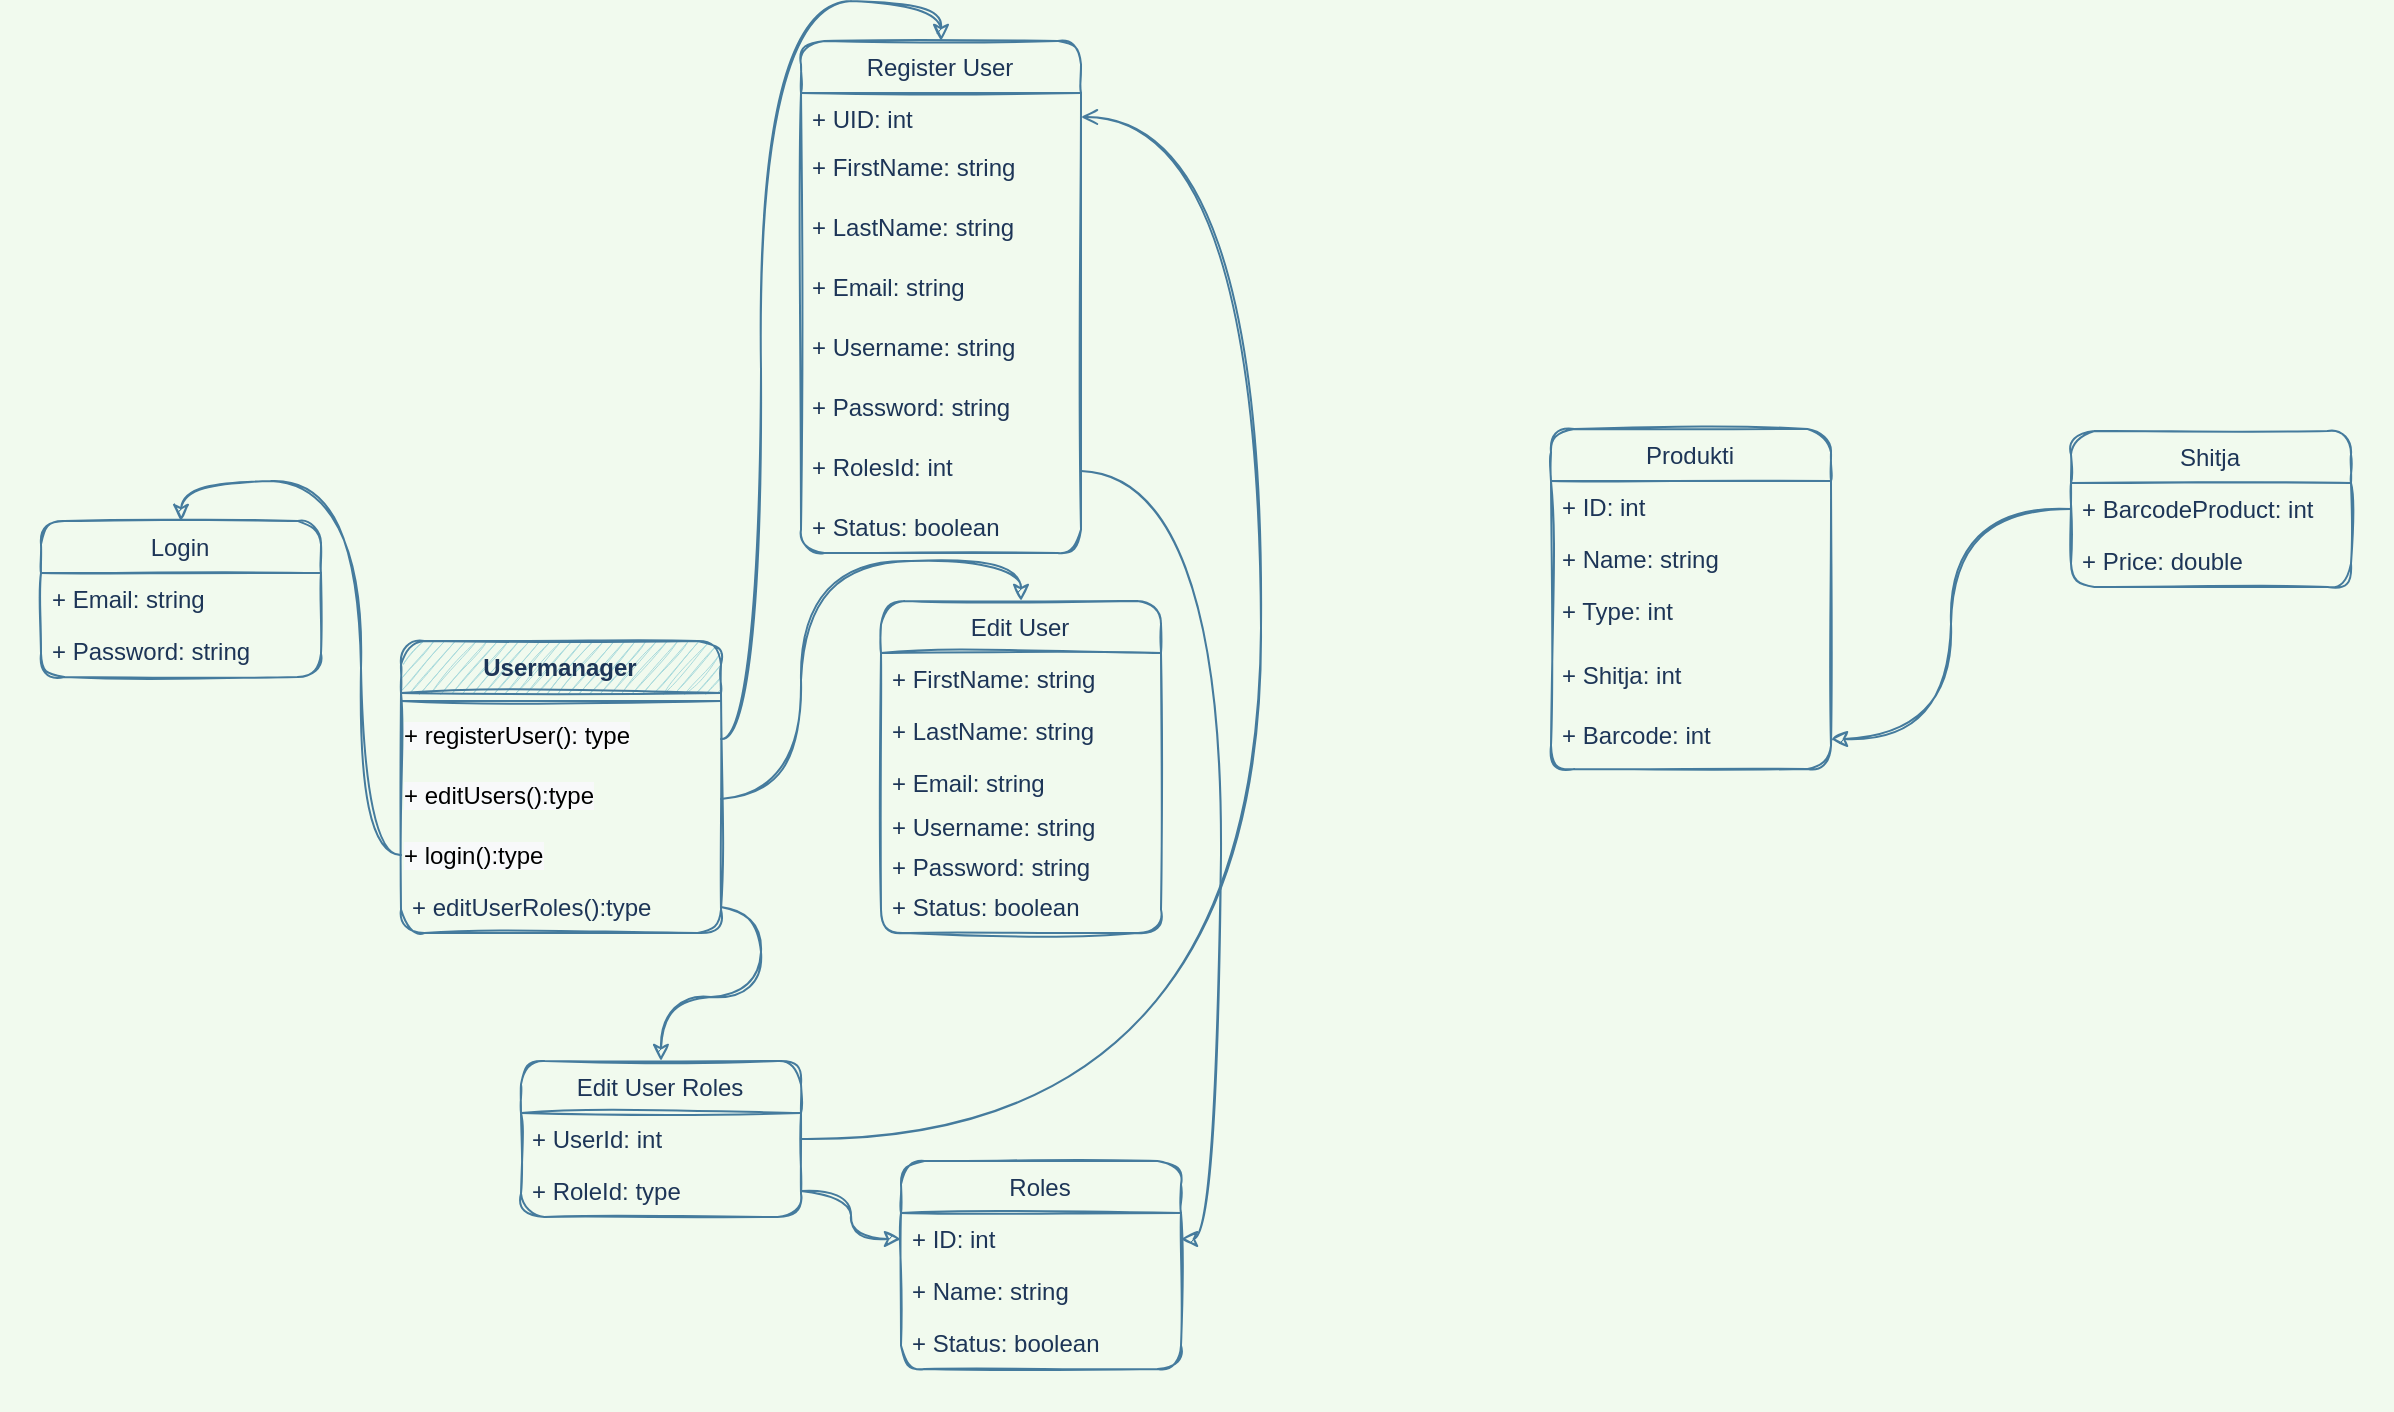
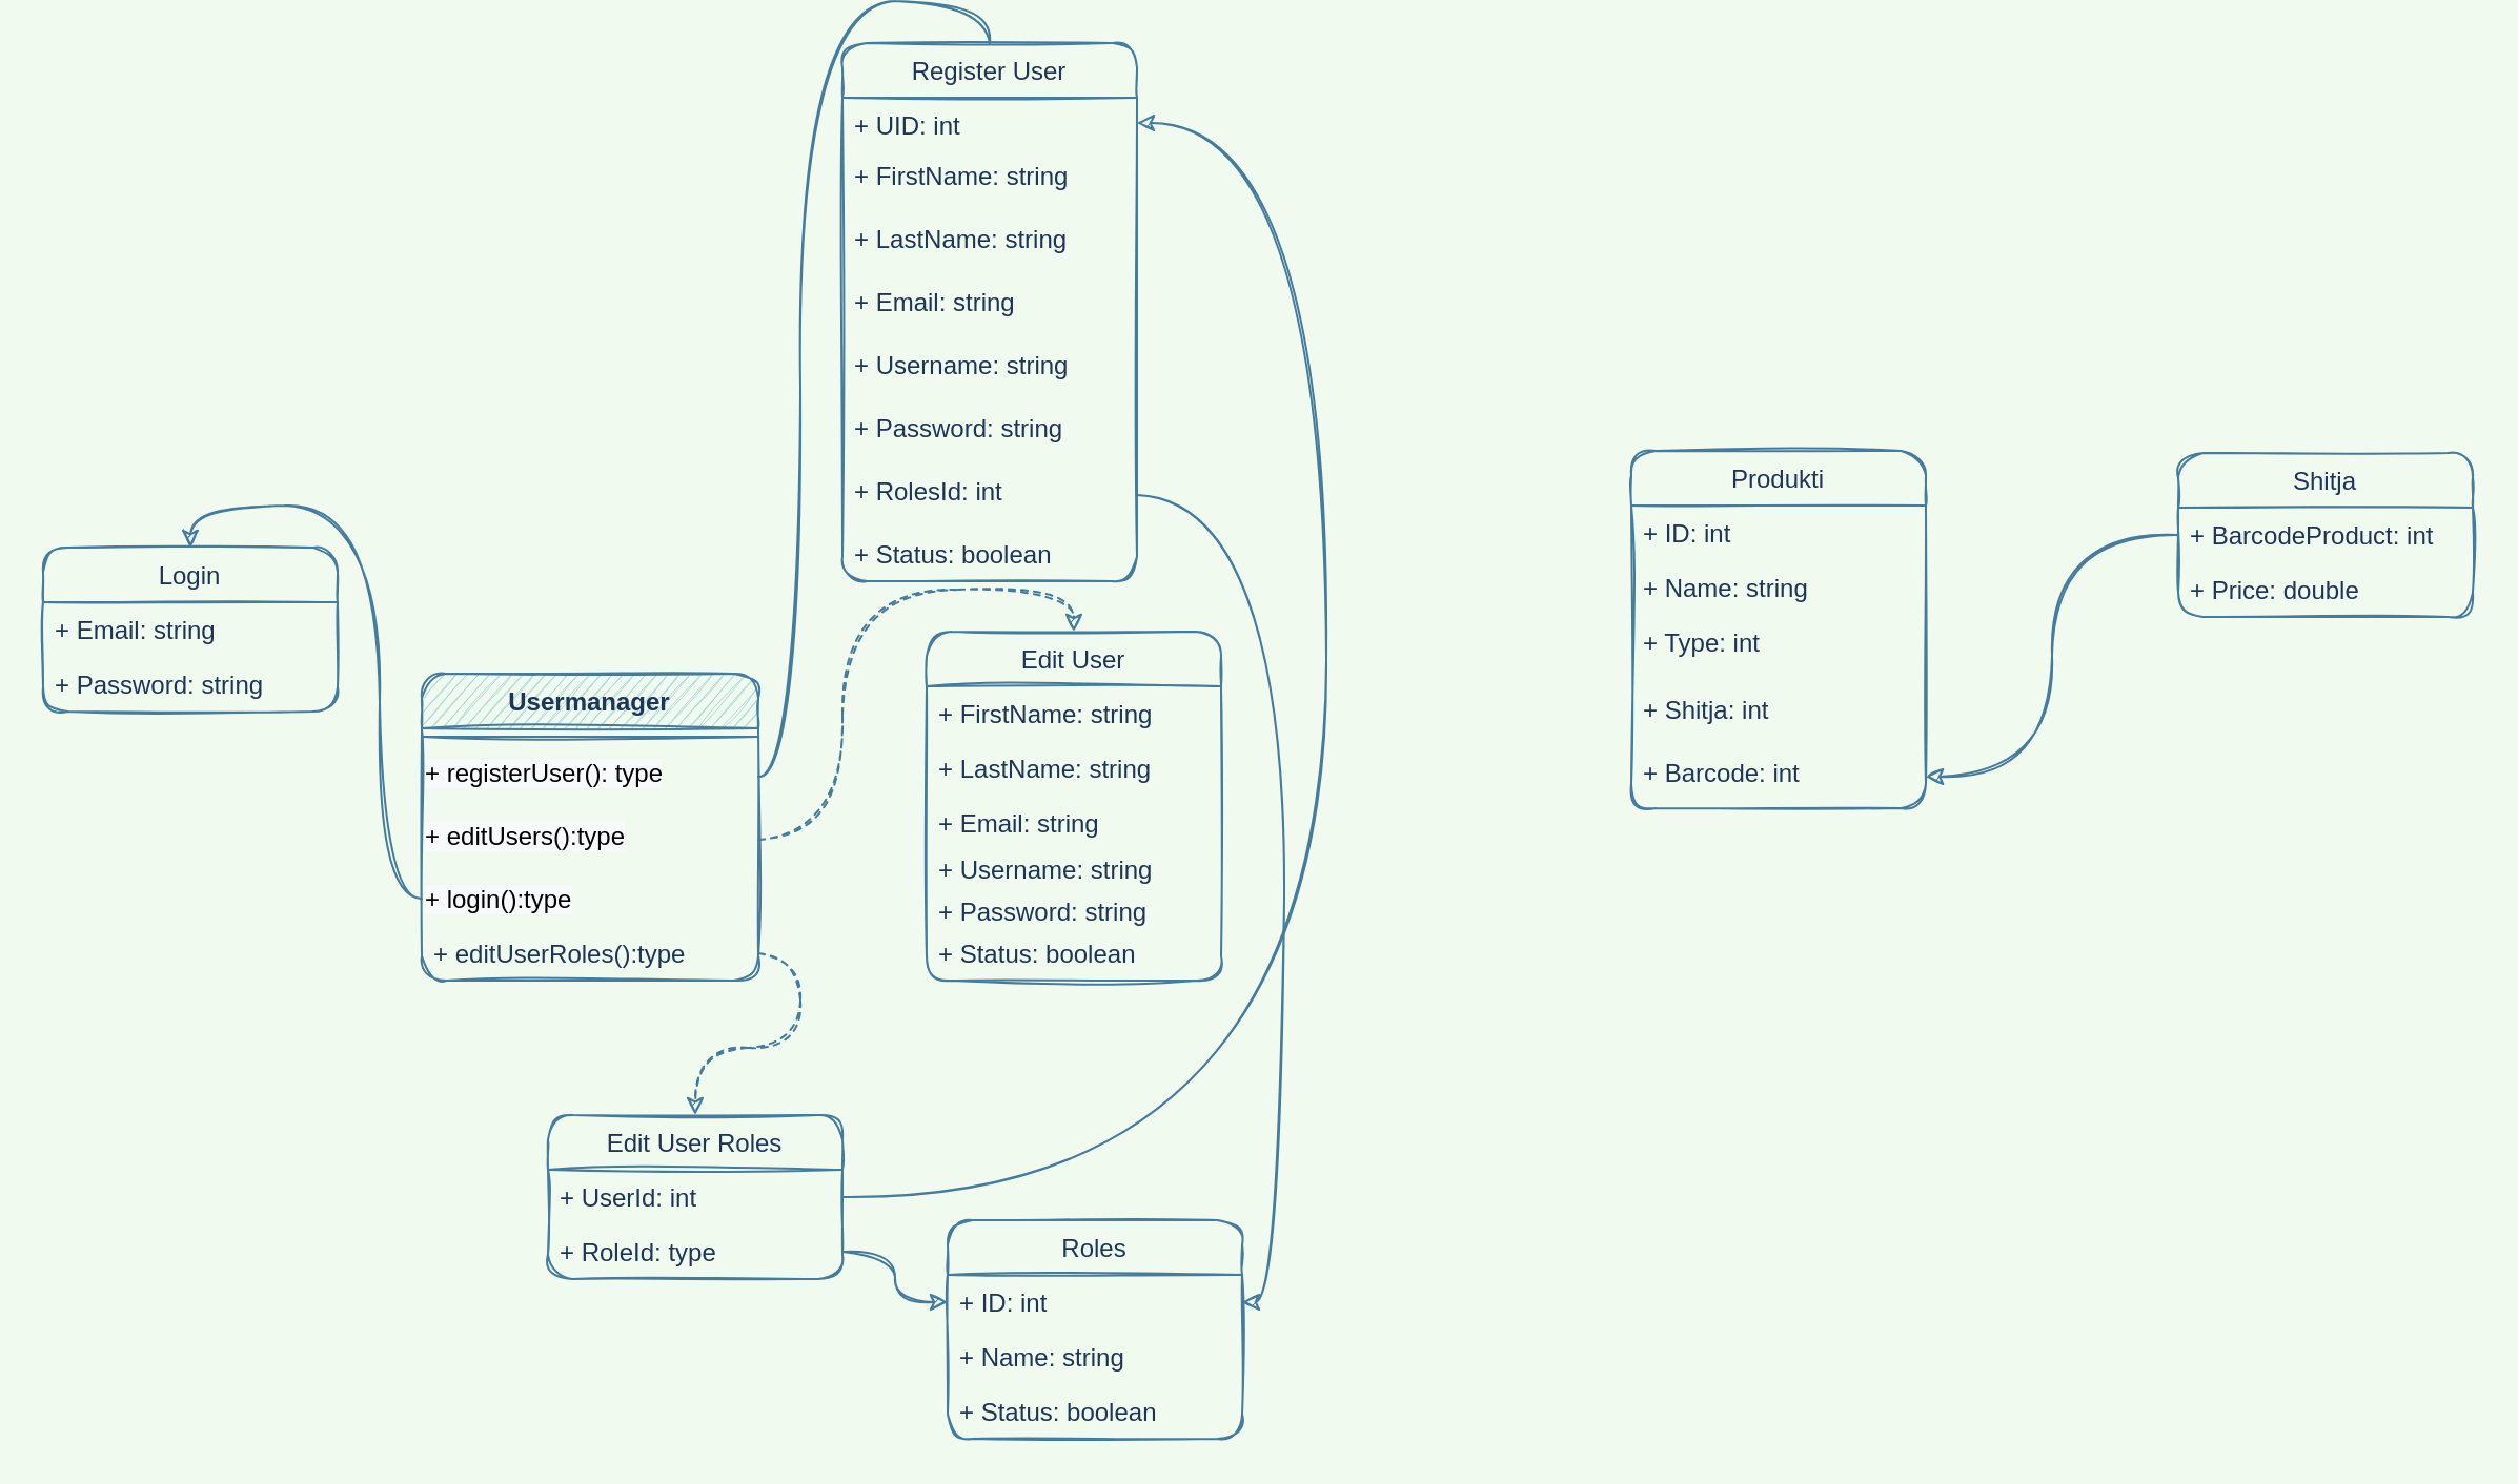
- <mxCell id="17" style="edgeStyle=orthogonalEdgeStyle;rounded=1;orthogonalLoop=1;jettySize=auto;html=1;entryX=0.5;entryY=0;entryDx=0;entryDy=0;sketch=1;curved=1;labelBackgroundColor=#F1FAEE;strokeColor=#457B9D;fontColor=#1D3557;" parent="1" source="4" target="8" edge="1"><mxGeometry relative="1" as="geometry" /></mxCell>
+ <mxCell id="17" style="edgeStyle=orthogonalEdgeStyle;rounded=1;orthogonalLoop=1;jettySize=auto;html=1;entryX=0.5;entryY=0;entryDx=0;entryDy=0;sketch=1;curved=1;labelBackgroundColor=#F1FAEE;strokeColor=#457B9D;fontColor=#1D3557;endArrow=none;" parent="1" source="4" target="8" edge="1"><mxGeometry relative="1" as="geometry" /></mxCell>
- <mxCell id="39" style="edgeStyle=orthogonalEdgeStyle;rounded=1;orthogonalLoop=1;jettySize=auto;html=1;entryX=1;entryY=0.5;entryDx=0;entryDy=0;exitX=1;exitY=0.5;exitDx=0;exitDy=0;sketch=1;curved=1;labelBackgroundColor=#F1FAEE;strokeColor=#457B9D;fontColor=#1D3557;endArrow=open;" parent="1" source="35" target="9" edge="1"><mxGeometry relative="1" as="geometry"><Array as="points"><mxPoint x="630" y="569" /><mxPoint x="630" y="58" /></Array></mxGeometry></mxCell>
+ <mxCell id="39" style="edgeStyle=orthogonalEdgeStyle;rounded=1;orthogonalLoop=1;jettySize=auto;html=1;entryX=1;entryY=0.5;entryDx=0;entryDy=0;exitX=1;exitY=0.5;exitDx=0;exitDy=0;sketch=1;curved=1;labelBackgroundColor=#F1FAEE;strokeColor=#457B9D;fontColor=#1D3557;" parent="1" source="35" target="9" edge="1"><mxGeometry relative="1" as="geometry"><Array as="points"><mxPoint x="630" y="569" /><mxPoint x="630" y="58" /></Array></mxGeometry></mxCell>
- <mxCell id="25" style="edgeStyle=orthogonalEdgeStyle;rounded=1;orthogonalLoop=1;jettySize=auto;html=1;entryX=0.5;entryY=0;entryDx=0;entryDy=0;sketch=1;curved=1;labelBackgroundColor=#F1FAEE;strokeColor=#457B9D;fontColor=#1D3557;" parent="1" source="5" target="18" edge="1"><mxGeometry relative="1" as="geometry" /></mxCell>
+ <mxCell id="25" style="edgeStyle=orthogonalEdgeStyle;rounded=1;orthogonalLoop=1;jettySize=auto;html=1;entryX=0.5;entryY=0;entryDx=0;entryDy=0;sketch=1;curved=1;labelBackgroundColor=#F1FAEE;strokeColor=#457B9D;fontColor=#1D3557;dashed=1;" parent="1" source="5" target="18" edge="1"><mxGeometry relative="1" as="geometry" /></mxCell>
- <mxCell id="40" style="edgeStyle=orthogonalEdgeStyle;rounded=1;orthogonalLoop=1;jettySize=auto;html=1;entryX=0.5;entryY=0;entryDx=0;entryDy=0;sketch=1;curved=1;labelBackgroundColor=#F1FAEE;strokeColor=#457B9D;fontColor=#1D3557;" parent="1" source="7" target="34" edge="1"><mxGeometry relative="1" as="geometry" /></mxCell>
+ <mxCell id="40" style="edgeStyle=orthogonalEdgeStyle;rounded=1;orthogonalLoop=1;jettySize=auto;html=1;entryX=0.5;entryY=0;entryDx=0;entryDy=0;sketch=1;curved=1;labelBackgroundColor=#F1FAEE;strokeColor=#457B9D;fontColor=#1D3557;dashed=1;" parent="1" source="7" target="34" edge="1"><mxGeometry relative="1" as="geometry" /></mxCell>
